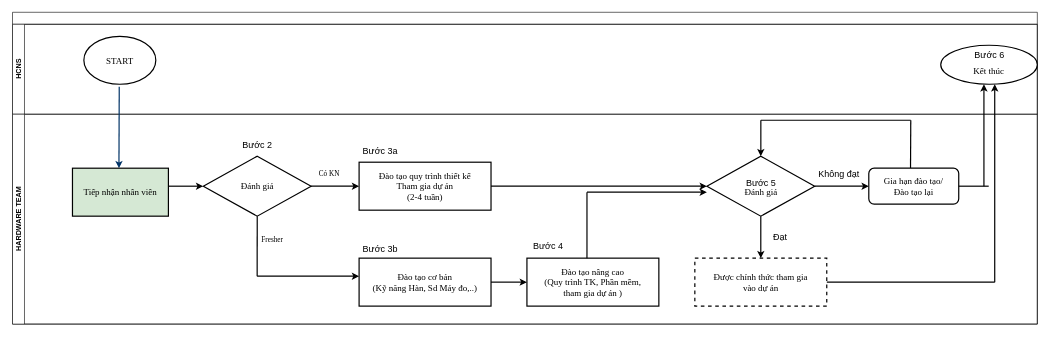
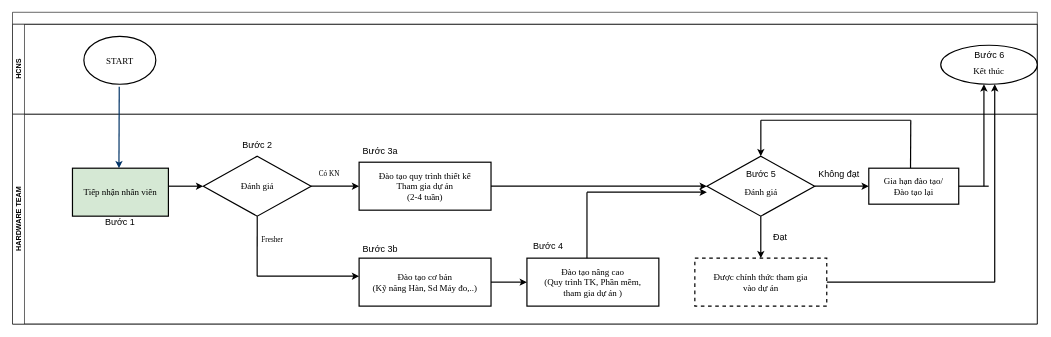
- <mxCell id="42" value="Bước 5" style="text;html=1;align=center;verticalAlign=middle;resizable=0;points=[];autosize=1;fontSize=15;" vertex="1" parent="4"><mxGeometry x="1212.89" y="105" width="70" height="20" as="geometry" /></mxCell>
+ <mxCell id="42" value="Bước 5" style="text;html=1;align=center;verticalAlign=middle;resizable=0;points=[];autosize=1;fontSize=15;" vertex="1" parent="4"><mxGeometry x="1212.89" y="90" width="70" height="20" as="geometry" /></mxCell>
- <mxCell id="24" value="&lt;span style=&quot;white-space: nowrap&quot;&gt;Gia hạn đào tạo/&lt;br&gt;Đào tạo lại&lt;br&gt;&lt;/span&gt;" style="whiteSpace=wrap;html=1;fontFamily=Verdana;fontSize=15;strokeWidth=2;rounded=1;" vertex="1" parent="4"><mxGeometry x="1428" y="90" width="150" height="60" as="geometry" /></mxCell>
+ <mxCell id="24" value="&lt;span style=&quot;white-space: nowrap&quot;&gt;Gia hạn đào tạo/&lt;br&gt;Đào tạo lại&lt;br&gt;&lt;/span&gt;" style="rounded=0;whiteSpace=wrap;html=1;fontFamily=Verdana;fontSize=15;strokeWidth=2;" vertex="1" parent="4"><mxGeometry x="1428" y="90" width="150" height="60" as="geometry" /></mxCell>
+ <mxCell id="37" value="Bước 1" style="text;html=1;align=center;verticalAlign=middle;resizable=0;points=[];autosize=1;fontSize=15;" vertex="1" parent="4"><mxGeometry x="144" y="170" width="70" height="20" as="geometry" /></mxCell>
